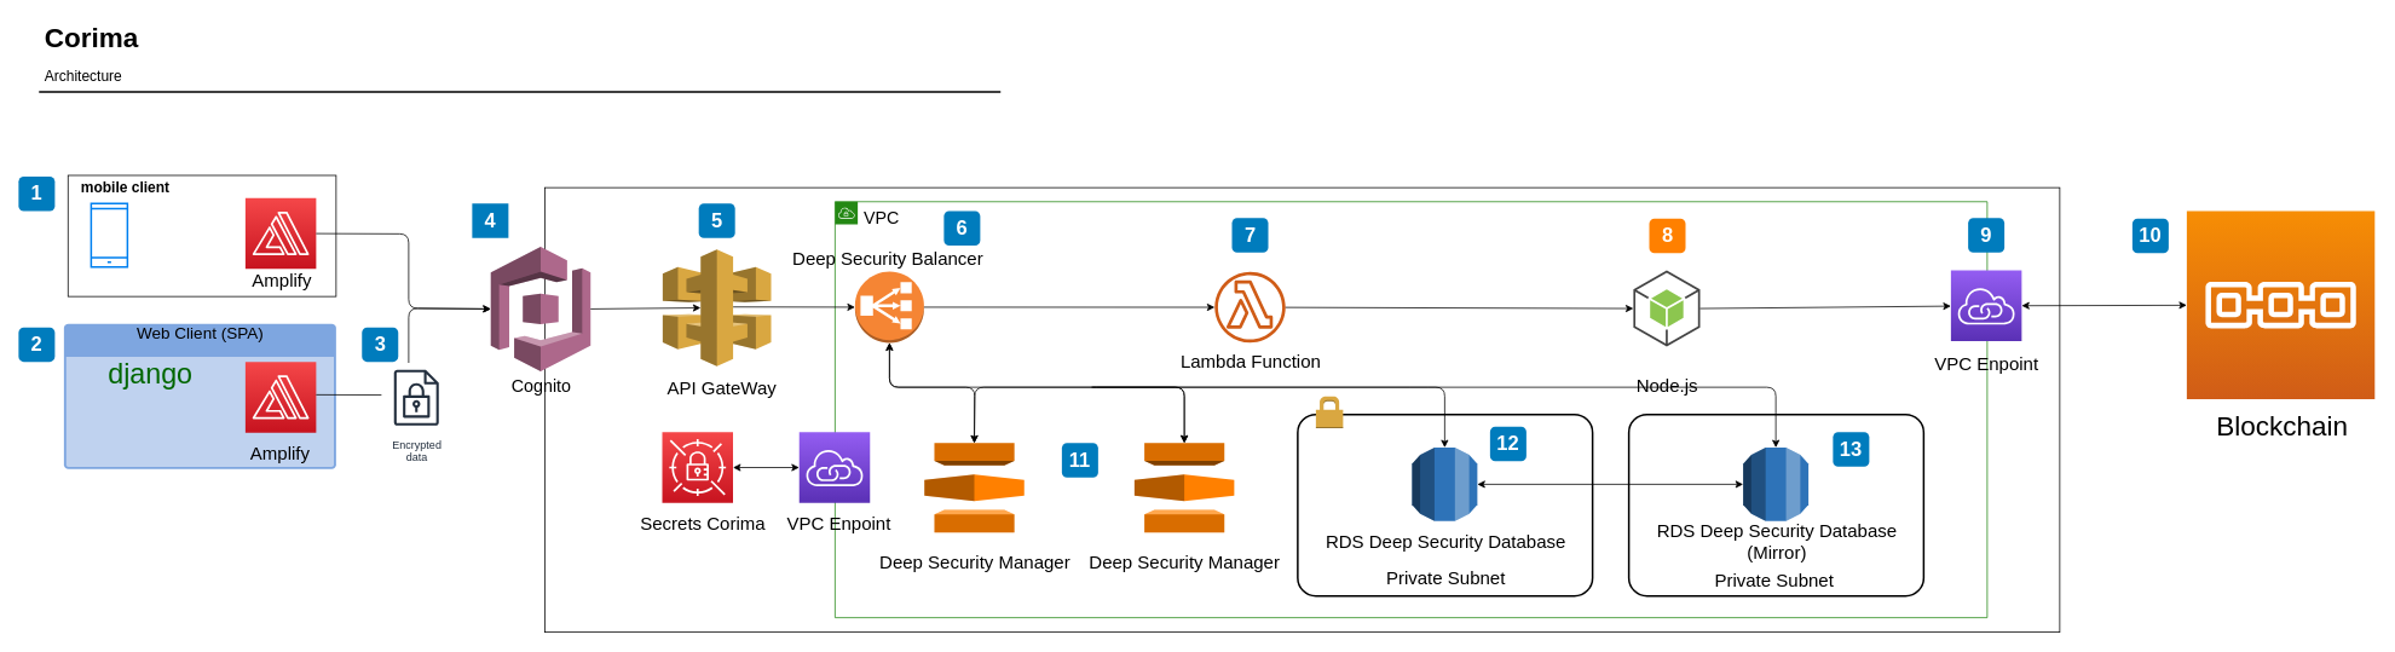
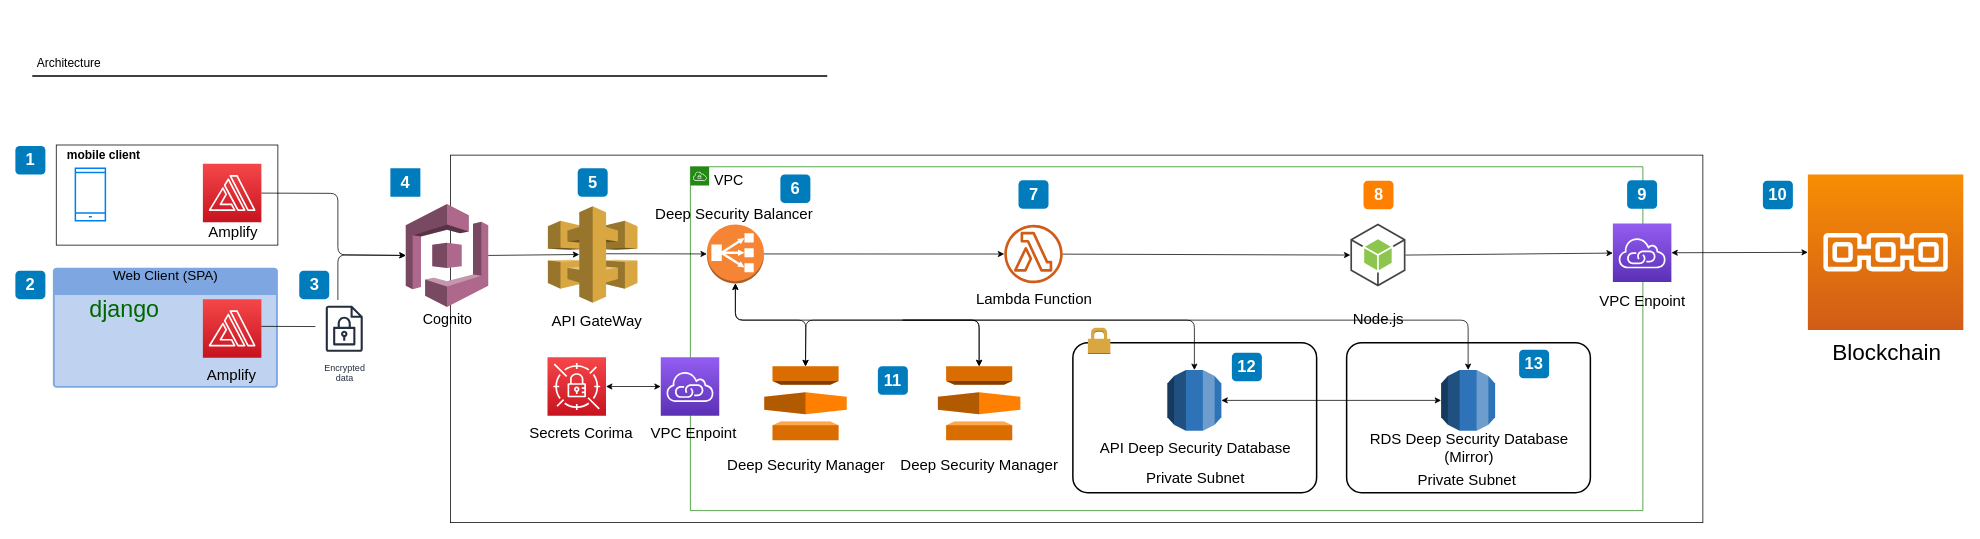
- <mxCell id="8" value="Corima" style="text;html=1;resizable=0;points=[];autosize=1;align=left;verticalAlign=top;spacingTop=-4;fontSize=30;fontStyle=1" parent="1" vertex="1"><mxGeometry x="46.5" y="20.5" width="120" height="40" as="geometry" /></mxCell>
- <mxCell id="75" value="13" style="rounded=1;whiteSpace=wrap;html=1;fillColor=#007CBD;strokeColor=none;fontColor=#FFFFFF;fontStyle=1;fontSize=22;" vertex="1" parent="1"><mxGeometry x="2020" y="475.5" width="40" height="38" as="geometry" /></mxCell>
+ <mxCell id="75" value="13" style="rounded=1;whiteSpace=wrap;html=1;fillColor=#007CBD;strokeColor=none;fontColor=#FFFFFF;fontStyle=1;fontSize=22;" vertex="1" parent="1"><mxGeometry x="2025" y="465.5" width="40" height="38" as="geometry" /></mxCell>
- <mxCell id="41" value="&lt;font style=&quot;font-size: 20px&quot;&gt;RDS Deep Security Database&lt;/font&gt;" style="text;html=1;align=center;verticalAlign=middle;resizable=0;points=[];autosize=1;" vertex="1" parent="1"><mxGeometry x="1452.5" y="585.5" width="280" height="20" as="geometry" /></mxCell>
+ <mxCell id="41" value="&lt;font style=&quot;font-size: 20px&quot;&gt;API Deep Security Database&lt;/font&gt;" style="text;html=1;align=center;verticalAlign=middle;resizable=0;points=[];autosize=1;" vertex="1" parent="1"><mxGeometry x="1452.5" y="585.5" width="280" height="20" as="geometry" /></mxCell>
